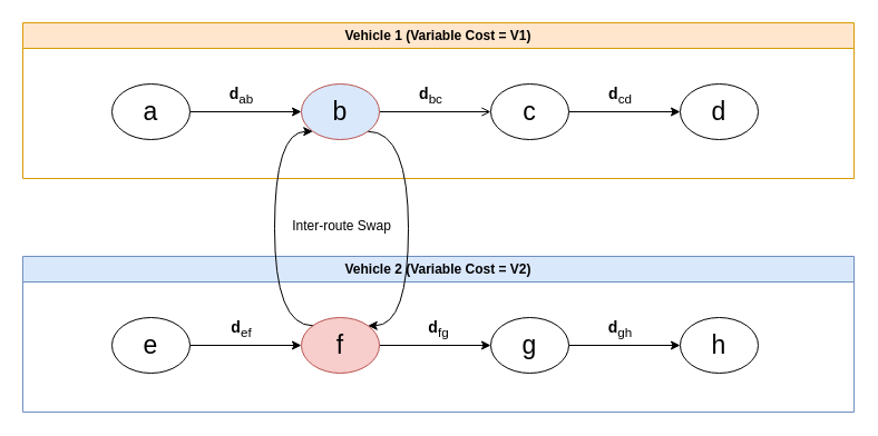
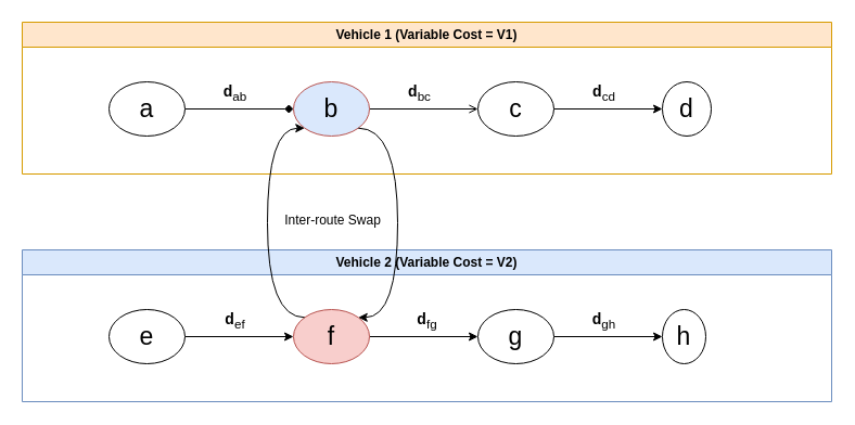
- <mxCell id="14" style="edgeStyle=orthogonalEdgeStyle;rounded=0;orthogonalLoop=1;jettySize=auto;html=1;exitX=1;exitY=0.5;exitDx=0;exitDy=0;entryX=0;entryY=0.5;entryDx=0;entryDy=0;" parent="13" source="15" target="17" edge="1"><mxGeometry relative="1" as="geometry" /></mxCell>
+ <mxCell id="14" style="edgeStyle=orthogonalEdgeStyle;rounded=0;orthogonalLoop=1;jettySize=auto;html=1;exitX=1;exitY=0.5;exitDx=0;exitDy=0;entryX=0;entryY=0.5;entryDx=0;entryDy=0;endArrow=diamond;" parent="13" source="15" target="17" edge="1"><mxGeometry relative="1" as="geometry" /></mxCell>
- <mxCell id="20" value="&lt;font style=&quot;font-size: 23px;&quot;&gt;d&lt;/font&gt;" style="ellipse;whiteSpace=wrap;html=1;" parent="13" vertex="1"><mxGeometry x="590" y="55" width="70" height="50" as="geometry" /></mxCell>
+ <mxCell id="20" value="&lt;font style=&quot;font-size: 23px;&quot;&gt;d&lt;/font&gt;" style="ellipse;whiteSpace=wrap;html=1;" parent="13" vertex="1"><mxGeometry x="590" y="55" width="45" height="50" as="geometry" /></mxCell>
- <mxCell id="9" value="&lt;font style=&quot;font-size: 23px;&quot;&gt;h&lt;/font&gt;" style="ellipse;whiteSpace=wrap;html=1;" parent="2" vertex="1"><mxGeometry x="590" y="55" width="70" height="50" as="geometry" /></mxCell>
+ <mxCell id="9" value="&lt;font style=&quot;font-size: 23px;&quot;&gt;h&lt;/font&gt;" style="ellipse;whiteSpace=wrap;html=1;" parent="2" vertex="1"><mxGeometry x="590" y="55" width="40" height="50" as="geometry" /></mxCell>
